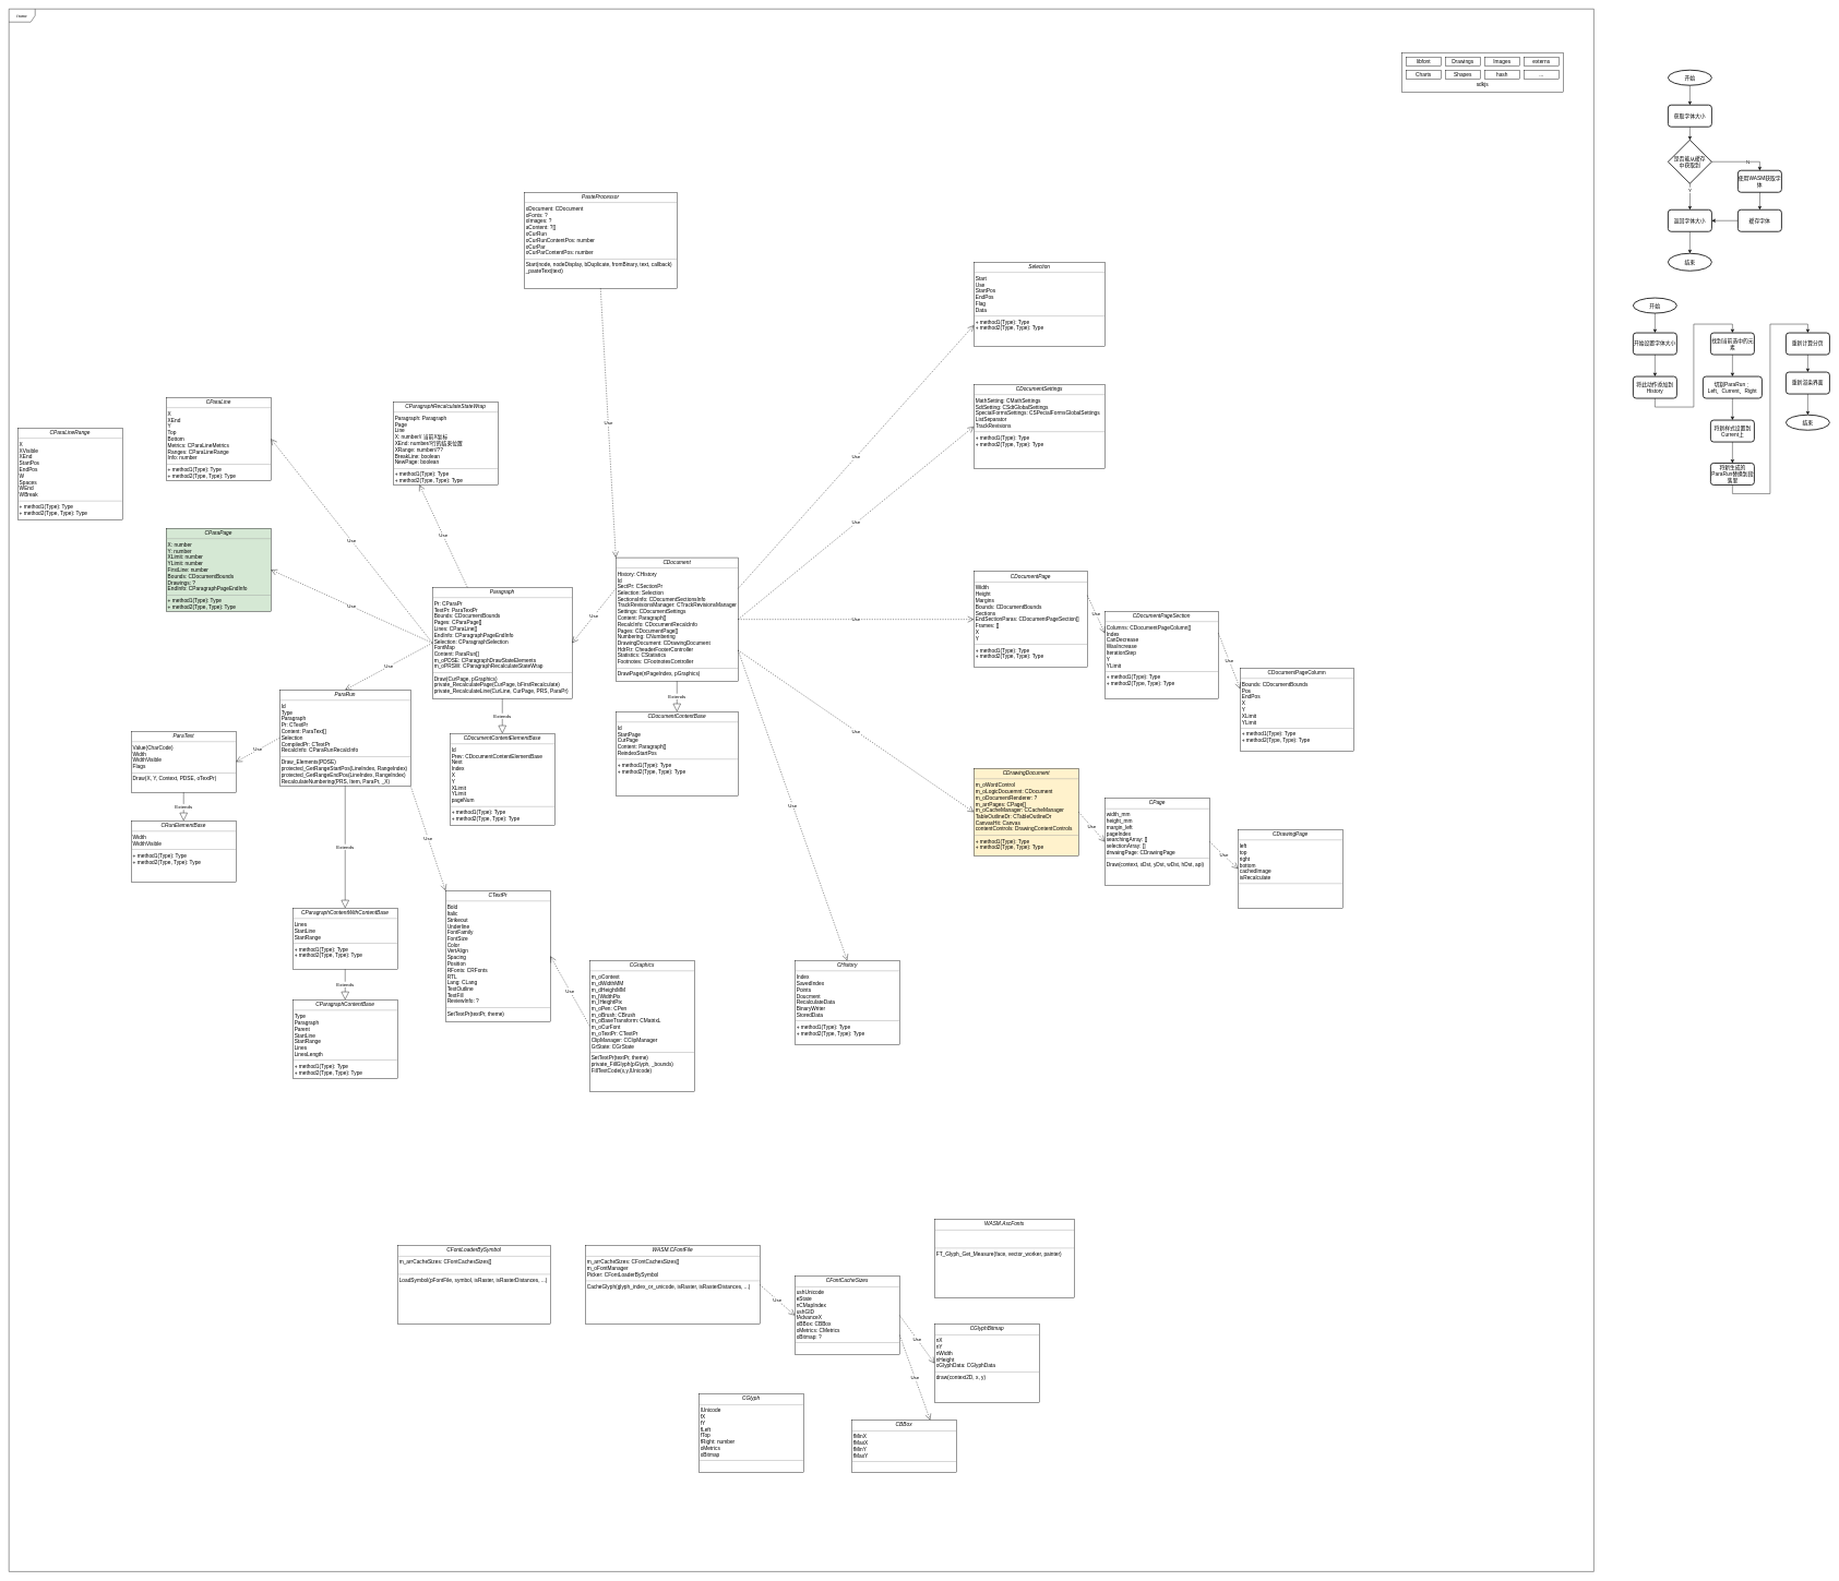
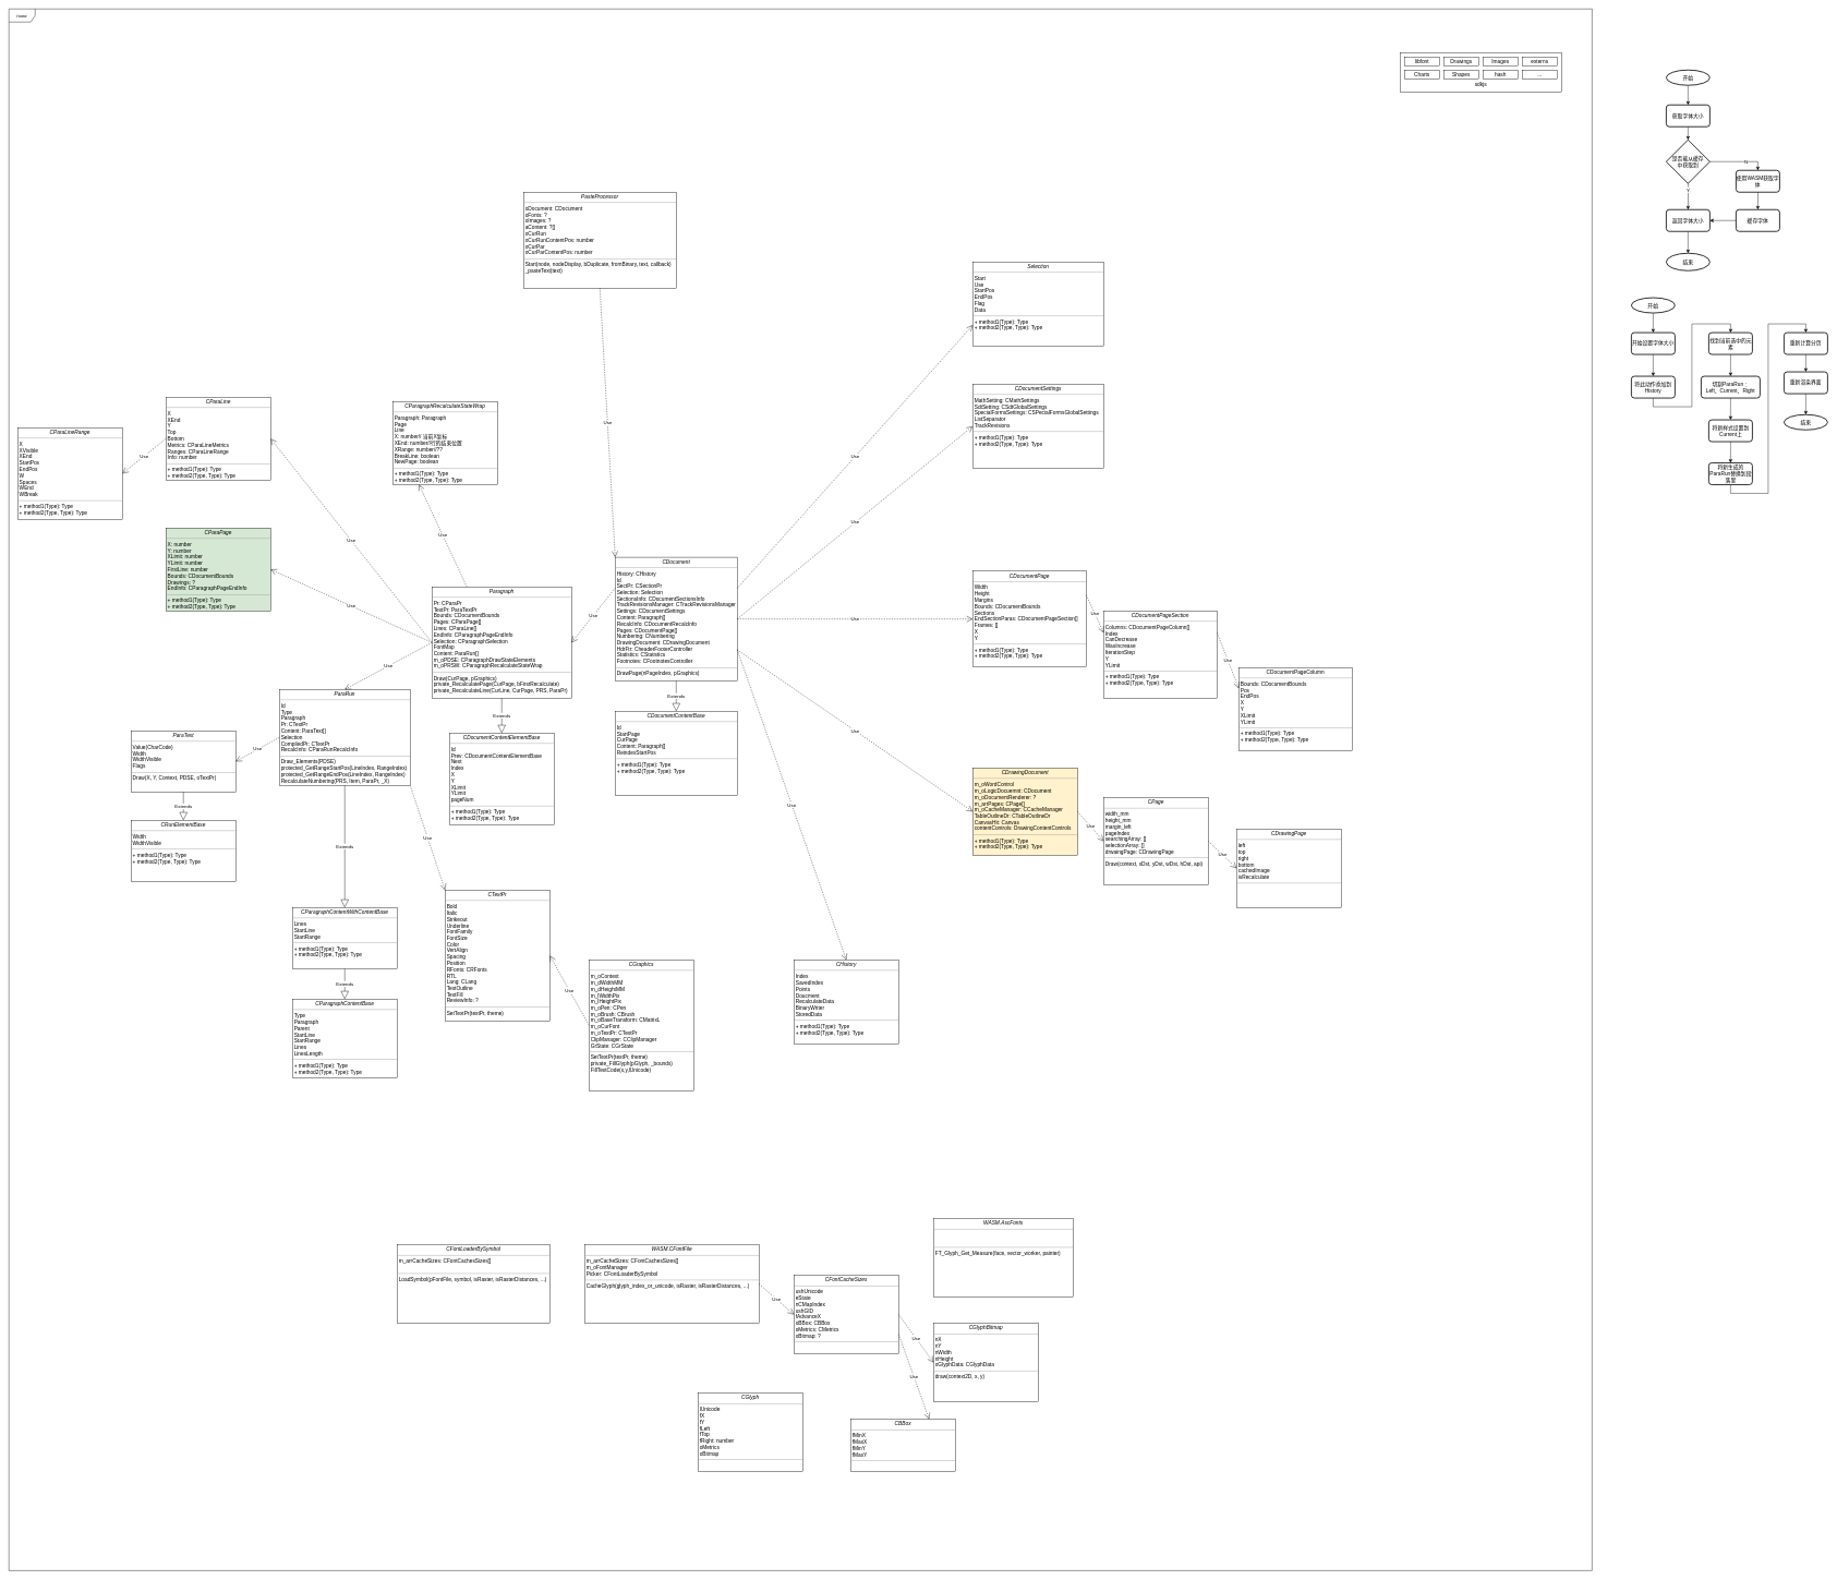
+ <mxCell id="41" value="Use" style="endArrow=open;endSize=12;dashed=1;html=1;rounded=0;exitX=0;exitY=0.5;exitDx=0;exitDy=0;entryX=1;entryY=0.5;entryDx=0;entryDy=0;" edge="1" parent="1" source="31" target="40"><mxGeometry width="160" relative="1" as="geometry"><mxPoint x="390" y="1696.5" as="sourcePoint" /><mxPoint x="290" y="1755" as="targetPoint" /></mxGeometry></mxCell>
